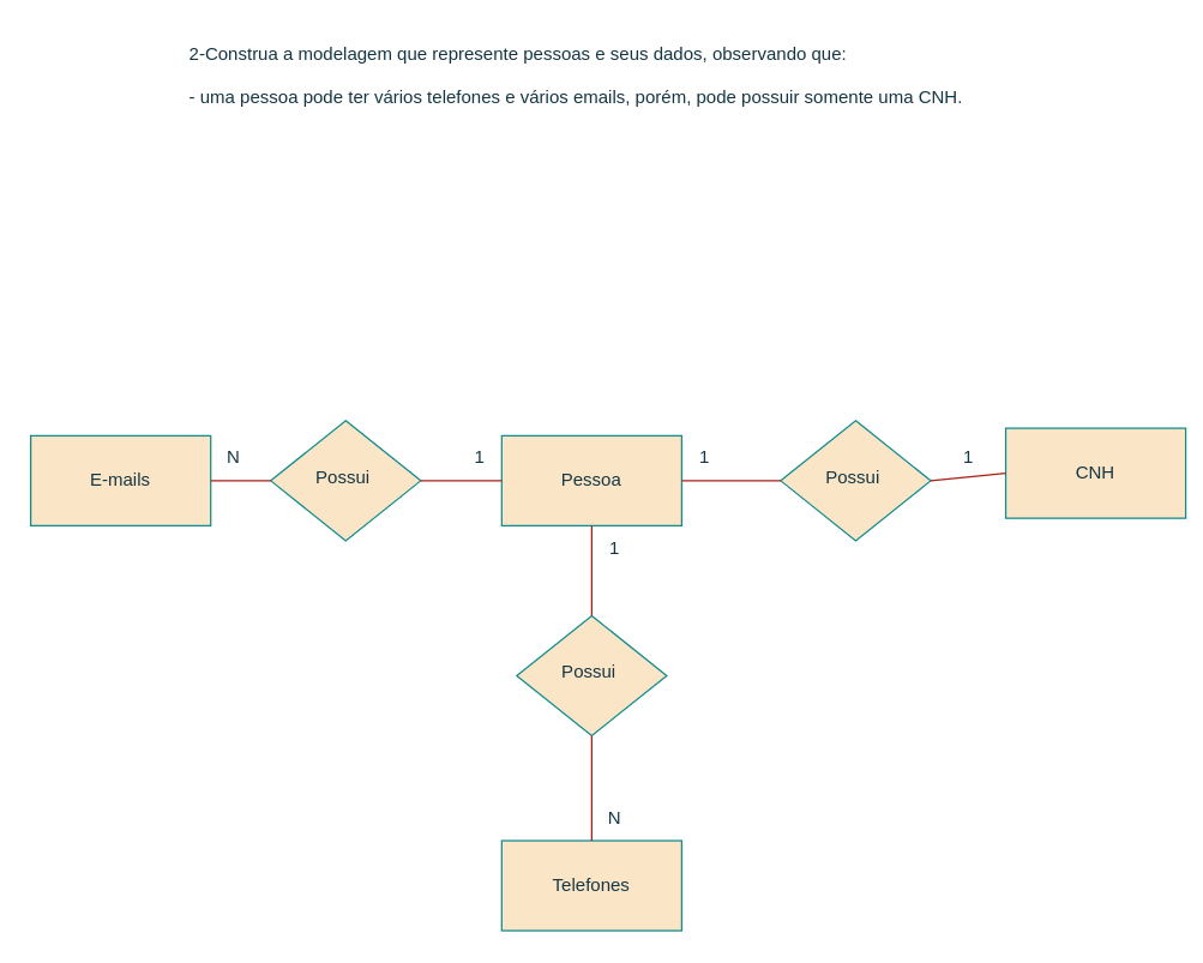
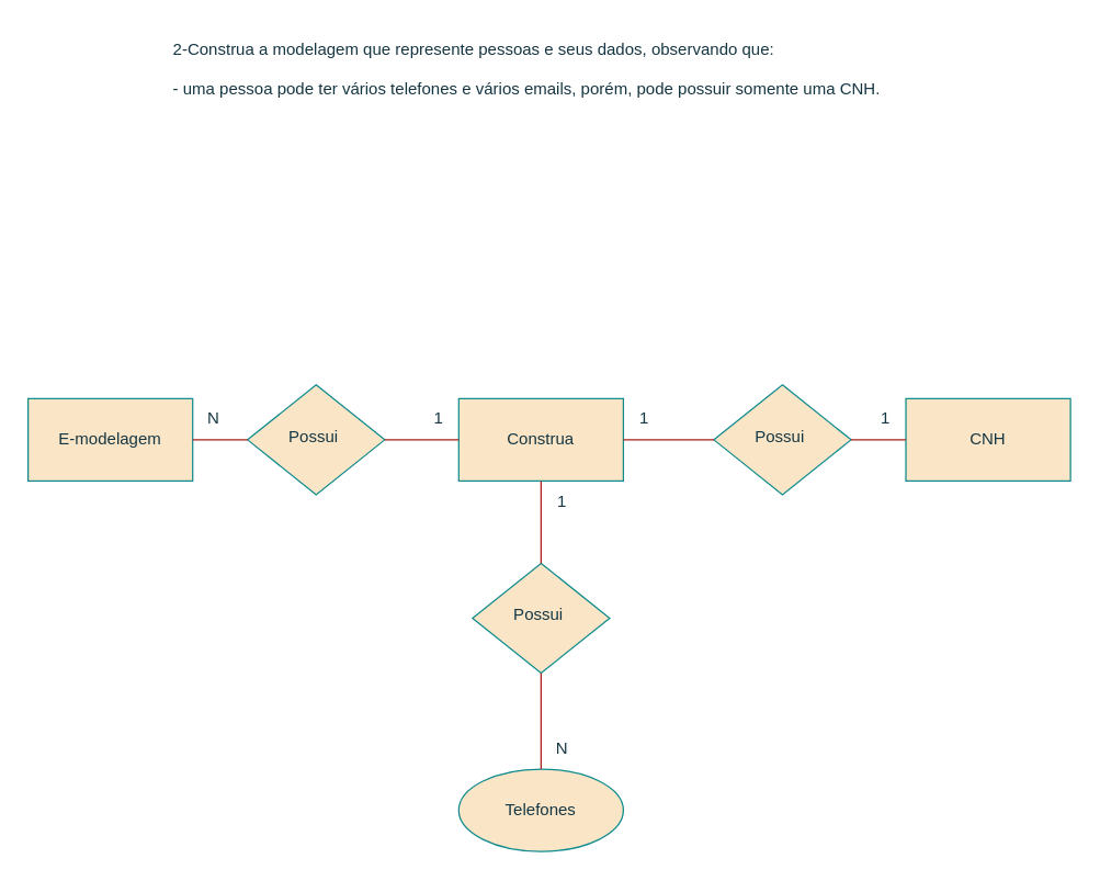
- <mxCell id="4" value="CNH" style="rounded=0;whiteSpace=wrap;html=1;strokeColor=#0F8B8D;fontColor=#143642;fillColor=#FAE5C7;labelBackgroundColor=none;" vertex="1" parent="1"><mxGeometry x="670" y="285" width="120" height="60" as="geometry" /></mxCell>
+ <mxCell id="4" value="CNH" style="rounded=0;whiteSpace=wrap;html=1;strokeColor=#0F8B8D;fontColor=#143642;fillColor=#FAE5C7;labelBackgroundColor=none;" vertex="1" parent="1"><mxGeometry x="660" y="290" width="120" height="60" as="geometry" /></mxCell>
- <mxCell id="3" value=" E-mails" style="rounded=0;whiteSpace=wrap;html=1;strokeColor=#0F8B8D;fontColor=#143642;fillColor=#FAE5C7;labelBackgroundColor=none;" vertex="1" parent="1"><mxGeometry x="20" y="290" width="120" height="60" as="geometry" /></mxCell>
+ <mxCell id="3" value=" E-modelagem" style="rounded=0;whiteSpace=wrap;html=1;strokeColor=#0F8B8D;fontColor=#143642;fillColor=#FAE5C7;labelBackgroundColor=none;" vertex="1" parent="1"><mxGeometry x="20" y="290" width="120" height="60" as="geometry" /></mxCell>
- <mxCell id="8" value="Pessoa" style="rounded=0;whiteSpace=wrap;html=1;strokeColor=#0F8B8D;fontColor=#143642;fillColor=#FAE5C7;labelBackgroundColor=none;" vertex="1" parent="1"><mxGeometry x="334" y="290" width="120" height="60" as="geometry" /></mxCell>
+ <mxCell id="8" value="Construa" style="rounded=0;whiteSpace=wrap;html=1;strokeColor=#0F8B8D;fontColor=#143642;fillColor=#FAE5C7;labelBackgroundColor=none;" vertex="1" parent="1"><mxGeometry x="334" y="290" width="120" height="60" as="geometry" /></mxCell>
- <mxCell id="11" value="Telefones" style="rounded=0;whiteSpace=wrap;html=1;strokeColor=#0F8B8D;fontColor=#143642;fillColor=#FAE5C7;labelBackgroundColor=none;" vertex="1" parent="1"><mxGeometry x="334" y="560" width="120" height="60" as="geometry" /></mxCell>
+ <mxCell id="11" value="Telefones" style="ellipse;whiteSpace=wrap;html=1;strokeColor=#0F8B8D;fontColor=#143642;fillColor=#FAE5C7;labelBackgroundColor=none;" vertex="1" parent="1"><mxGeometry x="334" y="560" width="120" height="60" as="geometry" /></mxCell>
